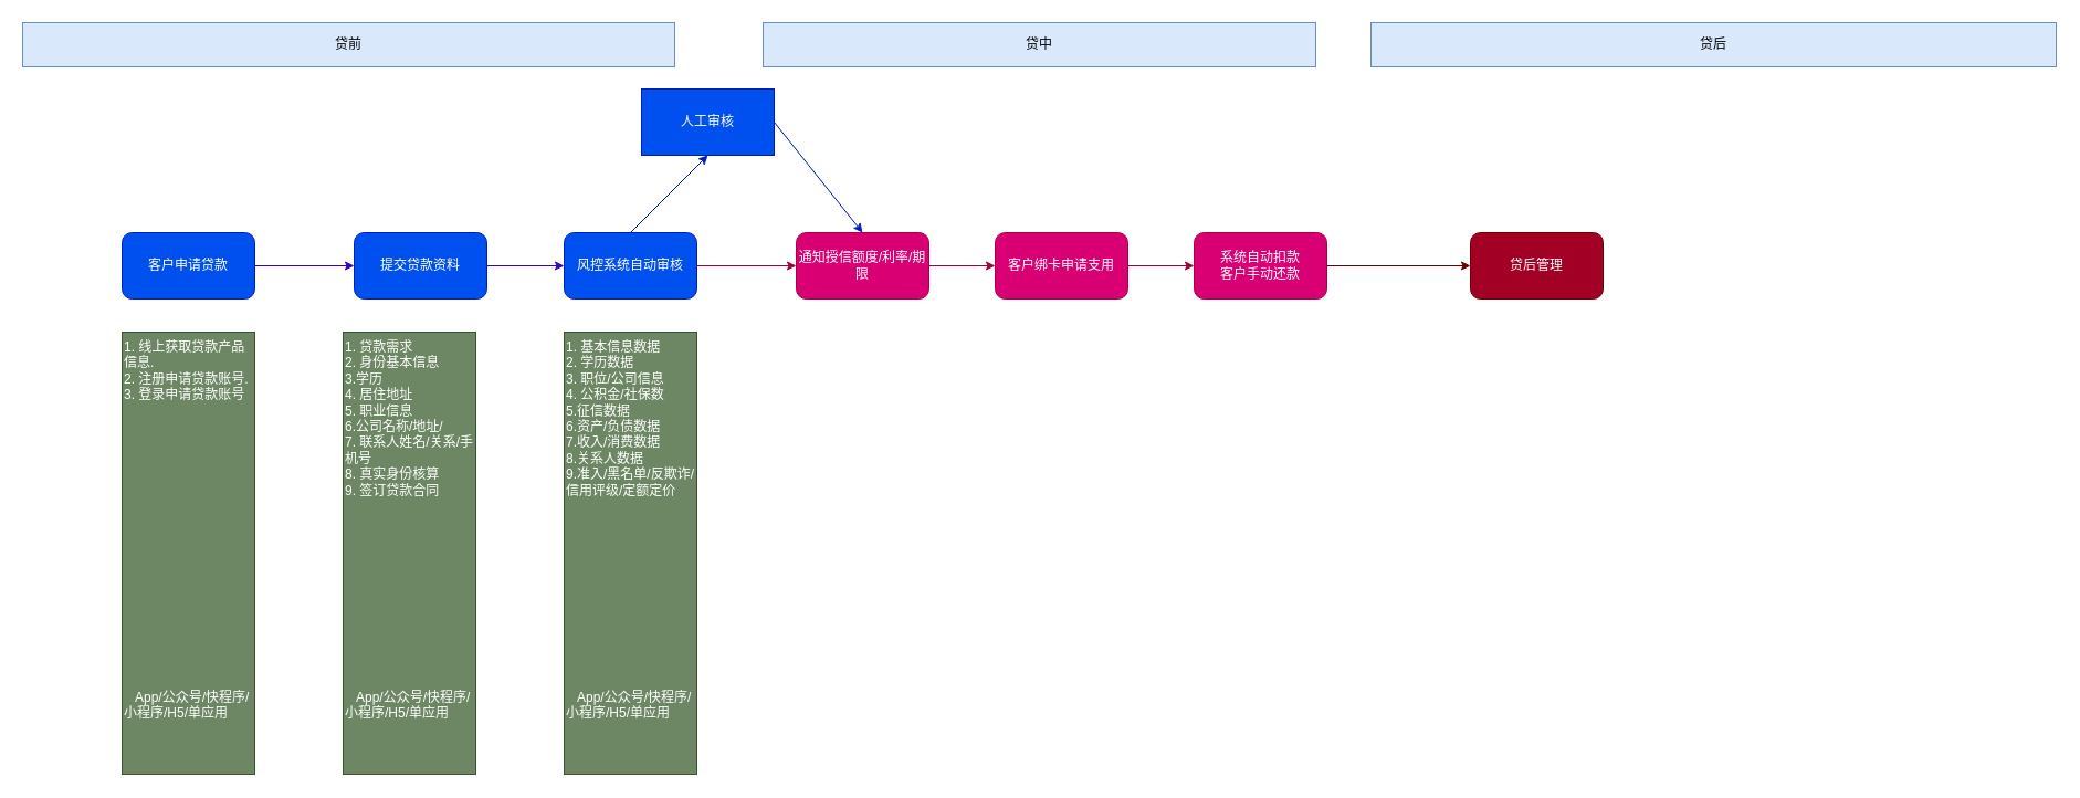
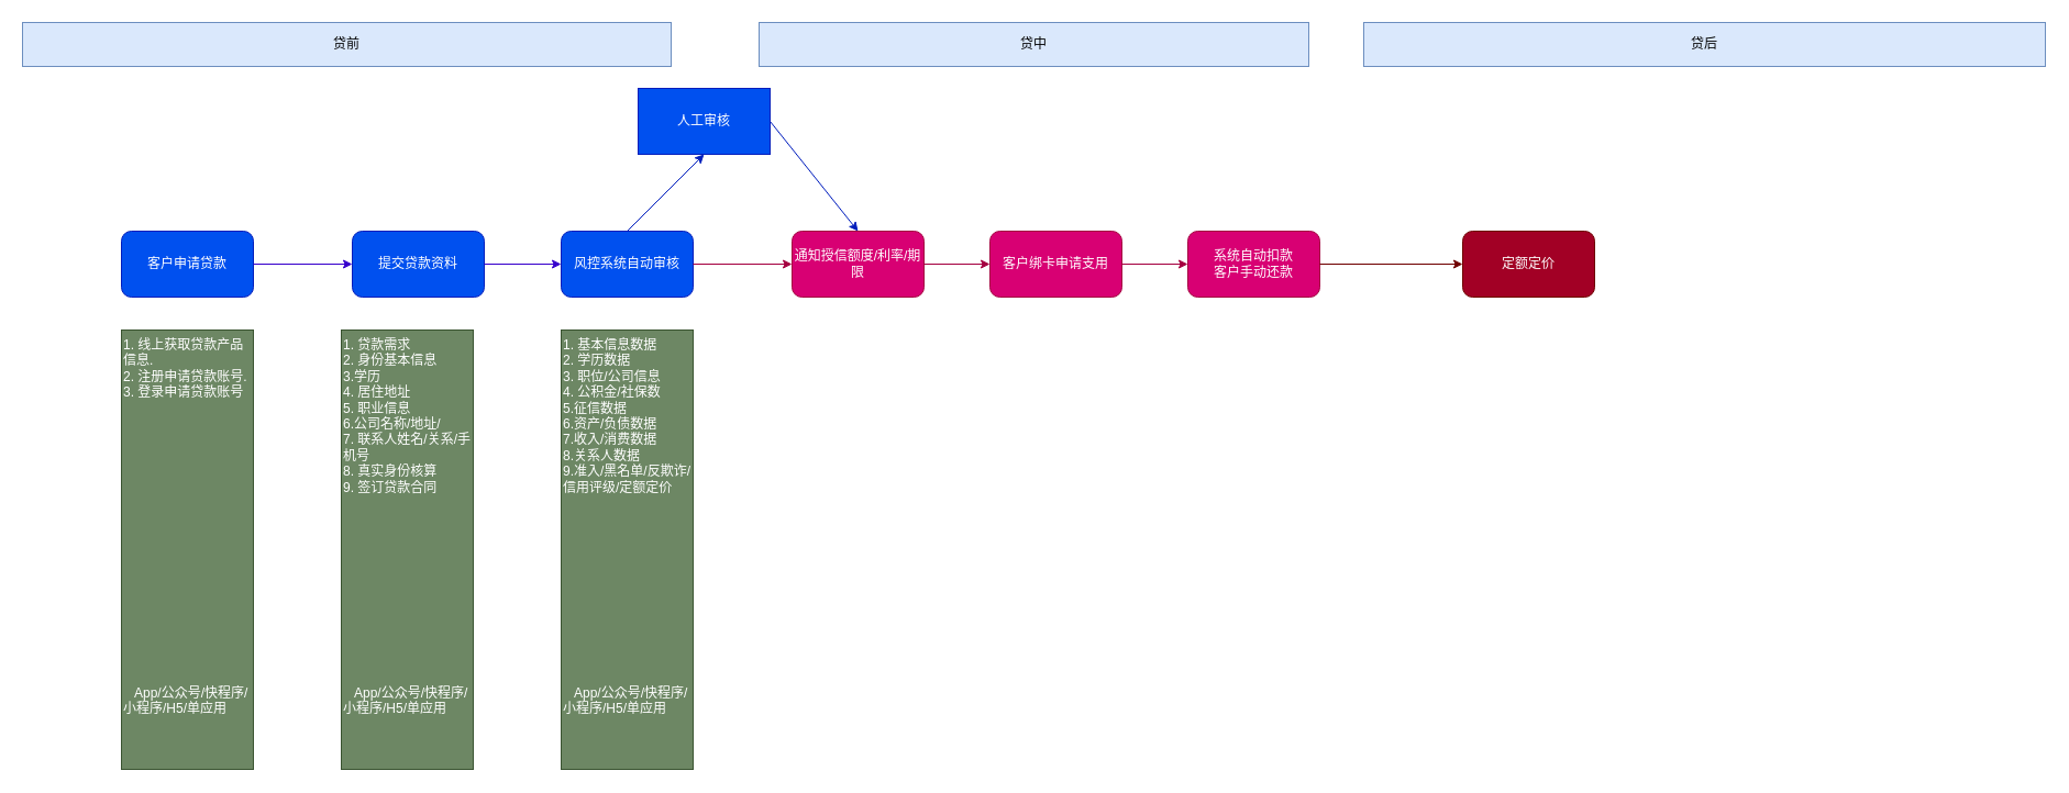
- <mxCell id="19" value="贷后管理" style="rounded=1;whiteSpace=wrap;html=1;fillColor=#a20025;strokeColor=#6F0000;fontColor=#ffffff;" vertex="1" parent="1"><mxGeometry x="1330" y="210" width="120" height="60" as="geometry" /></mxCell>
+ <mxCell id="19" value="定额定价" style="rounded=1;whiteSpace=wrap;html=1;fillColor=#a20025;strokeColor=#6F0000;fontColor=#ffffff;" vertex="1" parent="1"><mxGeometry x="1330" y="210" width="120" height="60" as="geometry" /></mxCell>
